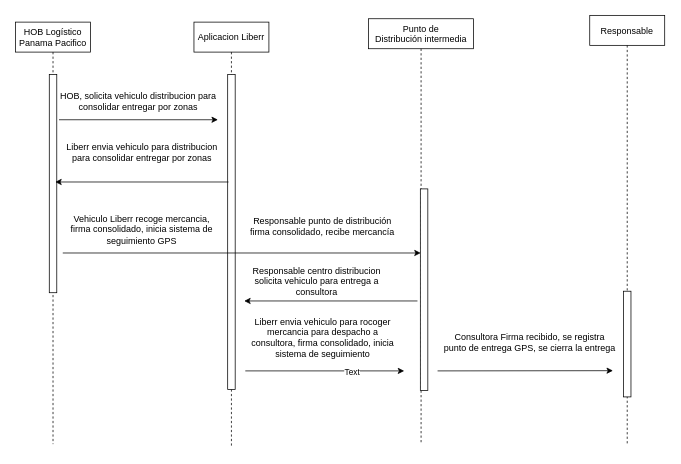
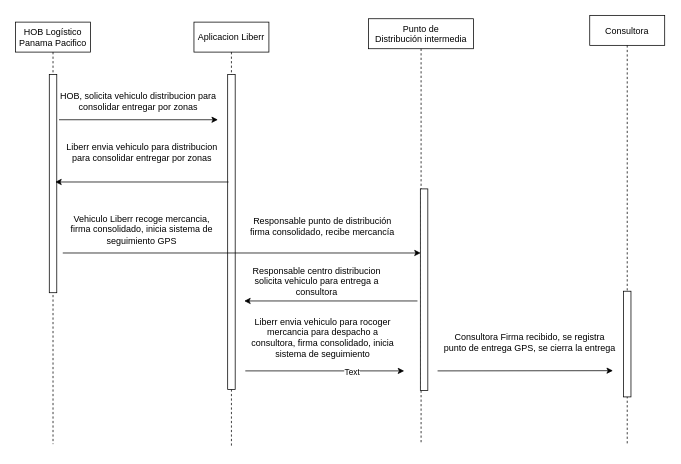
- <mxCell id="6" value="Responsable" style="shape=umlLifeline;perimeter=lifelinePerimeter;container=1;collapsible=0;recursiveResize=0;rounded=0;shadow=0;strokeWidth=1;" vertex="1" parent="1"><mxGeometry x="786" y="20" width="100" height="571" as="geometry" /></mxCell>
+ <mxCell id="6" value="Consultora" style="shape=umlLifeline;perimeter=lifelinePerimeter;container=1;collapsible=0;recursiveResize=0;rounded=0;shadow=0;strokeWidth=1;" vertex="1" parent="1"><mxGeometry x="786" y="20" width="100" height="571" as="geometry" /></mxCell>
